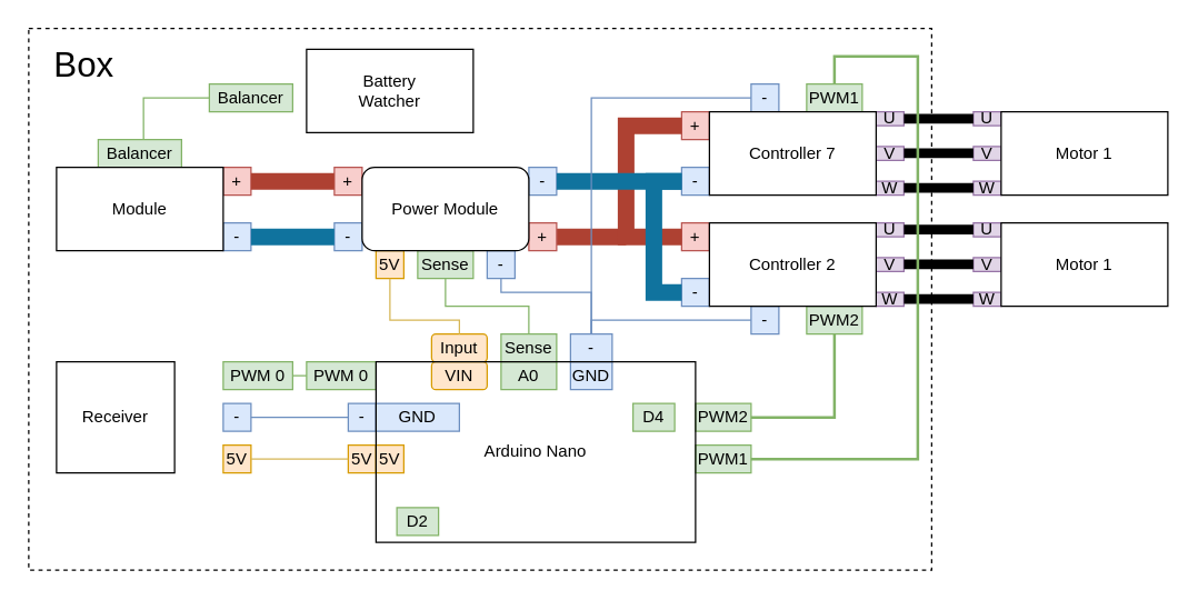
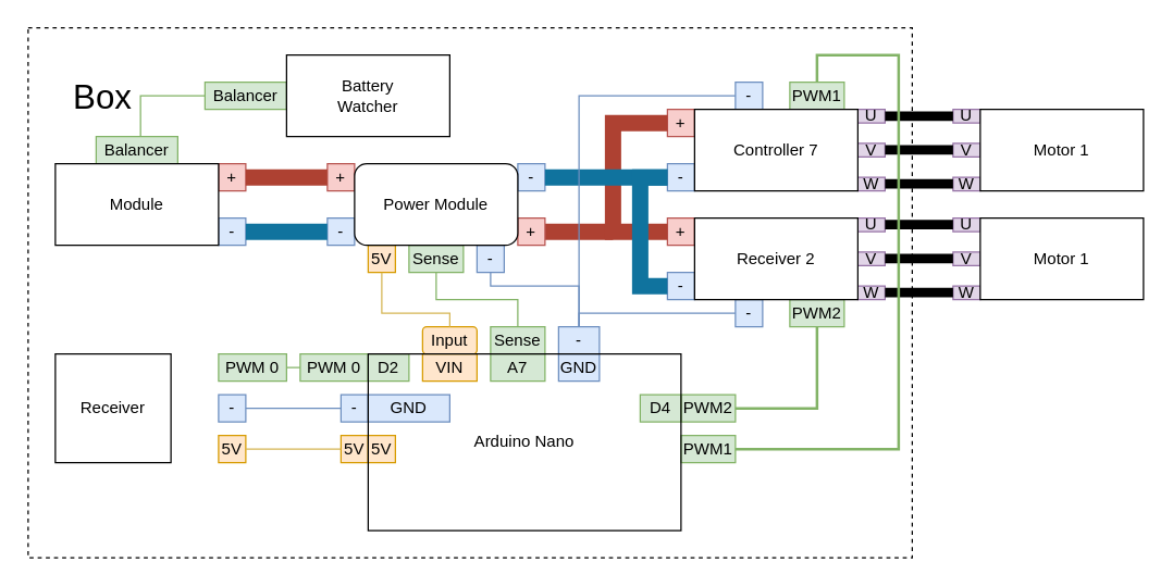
- <mxCell id="71" value="&lt;font style=&quot;font-size: 25px;&quot;&gt;Box&lt;/font&gt;" style="text;html=1;strokeColor=none;fillColor=none;align=center;verticalAlign=middle;whiteSpace=wrap;rounded=0;dashed=1;" vertex="1" parent="1"><mxGeometry x="30" y="30" width="60" height="30" as="geometry" /></mxCell>
+ <mxCell id="71" value="&lt;font style=&quot;font-size: 25px;&quot;&gt;Box&lt;/font&gt;" style="text;html=1;strokeColor=none;fillColor=none;align=center;verticalAlign=middle;whiteSpace=wrap;rounded=0;dashed=1;" vertex="1" parent="1"><mxGeometry x="45" y="55" width="60" height="30" as="geometry" /></mxCell>
- <mxCell id="78" value="Battery&lt;br&gt;Watcher" style="rounded=0;whiteSpace=wrap;html=1;" vertex="1" parent="1"><mxGeometry x="220" y="35" width="120" height="60" as="geometry" /></mxCell>
+ <mxCell id="78" value="Battery&lt;br&gt;Watcher" style="rounded=0;whiteSpace=wrap;html=1;" vertex="1" parent="1"><mxGeometry x="210" y="40" width="120" height="60" as="geometry" /></mxCell>
- <mxCell id="81" value="Controller 2" style="rounded=0;whiteSpace=wrap;html=1;" vertex="1" parent="1"><mxGeometry x="510" y="160" width="120" height="60" as="geometry" /></mxCell>
+ <mxCell id="81" value="Receiver 2" style="rounded=0;whiteSpace=wrap;html=1;" vertex="1" parent="1"><mxGeometry x="510" y="160" width="120" height="60" as="geometry" /></mxCell>
- <mxCell id="47" value="VIN" style="whiteSpace=wrap;html=1;fillColor=#ffe6cc;strokeColor=#d79b00;rounded=1;" vertex="1" parent="1"><mxGeometry x="310" y="260" width="40" height="20" as="geometry" /></mxCell>
+ <mxCell id="47" value="VIN" style="rounded=0;whiteSpace=wrap;html=1;fillColor=#ffe6cc;strokeColor=#d79b00;" vertex="1" parent="1"><mxGeometry x="310" y="260" width="40" height="20" as="geometry" /></mxCell>
- <mxCell id="48" value="A0" style="rounded=0;whiteSpace=wrap;html=1;fillColor=#d5e8d4;strokeColor=#82b366;" vertex="1" parent="1"><mxGeometry x="360" y="260" width="40" height="20" as="geometry" /></mxCell>
+ <mxCell id="48" value="A7" style="rounded=0;whiteSpace=wrap;html=1;fillColor=#d5e8d4;strokeColor=#82b366;" vertex="1" parent="1"><mxGeometry x="360" y="260" width="40" height="20" as="geometry" /></mxCell>
- <mxCell id="50" value="D4" style="rounded=0;whiteSpace=wrap;html=1;fillColor=#d5e8d4;strokeColor=#82b366;" vertex="1" parent="1"><mxGeometry x="455" y="290" width="30" height="20" as="geometry" /></mxCell>
+ <mxCell id="50" value="D4" style="rounded=0;whiteSpace=wrap;html=1;fillColor=#d5e8d4;strokeColor=#82b366;" vertex="1" parent="1"><mxGeometry x="470" y="290" width="30" height="20" as="geometry" /></mxCell>
- <mxCell id="46" value="D2" style="rounded=0;whiteSpace=wrap;html=1;fillColor=#d5e8d4;strokeColor=#82b366;" vertex="1" parent="1"><mxGeometry x="285" y="365" width="30" height="20" as="geometry" /></mxCell>
+ <mxCell id="46" value="D2" style="rounded=0;whiteSpace=wrap;html=1;fillColor=#d5e8d4;strokeColor=#82b366;" vertex="1" parent="1"><mxGeometry x="270" y="260" width="30" height="20" as="geometry" /></mxCell>
